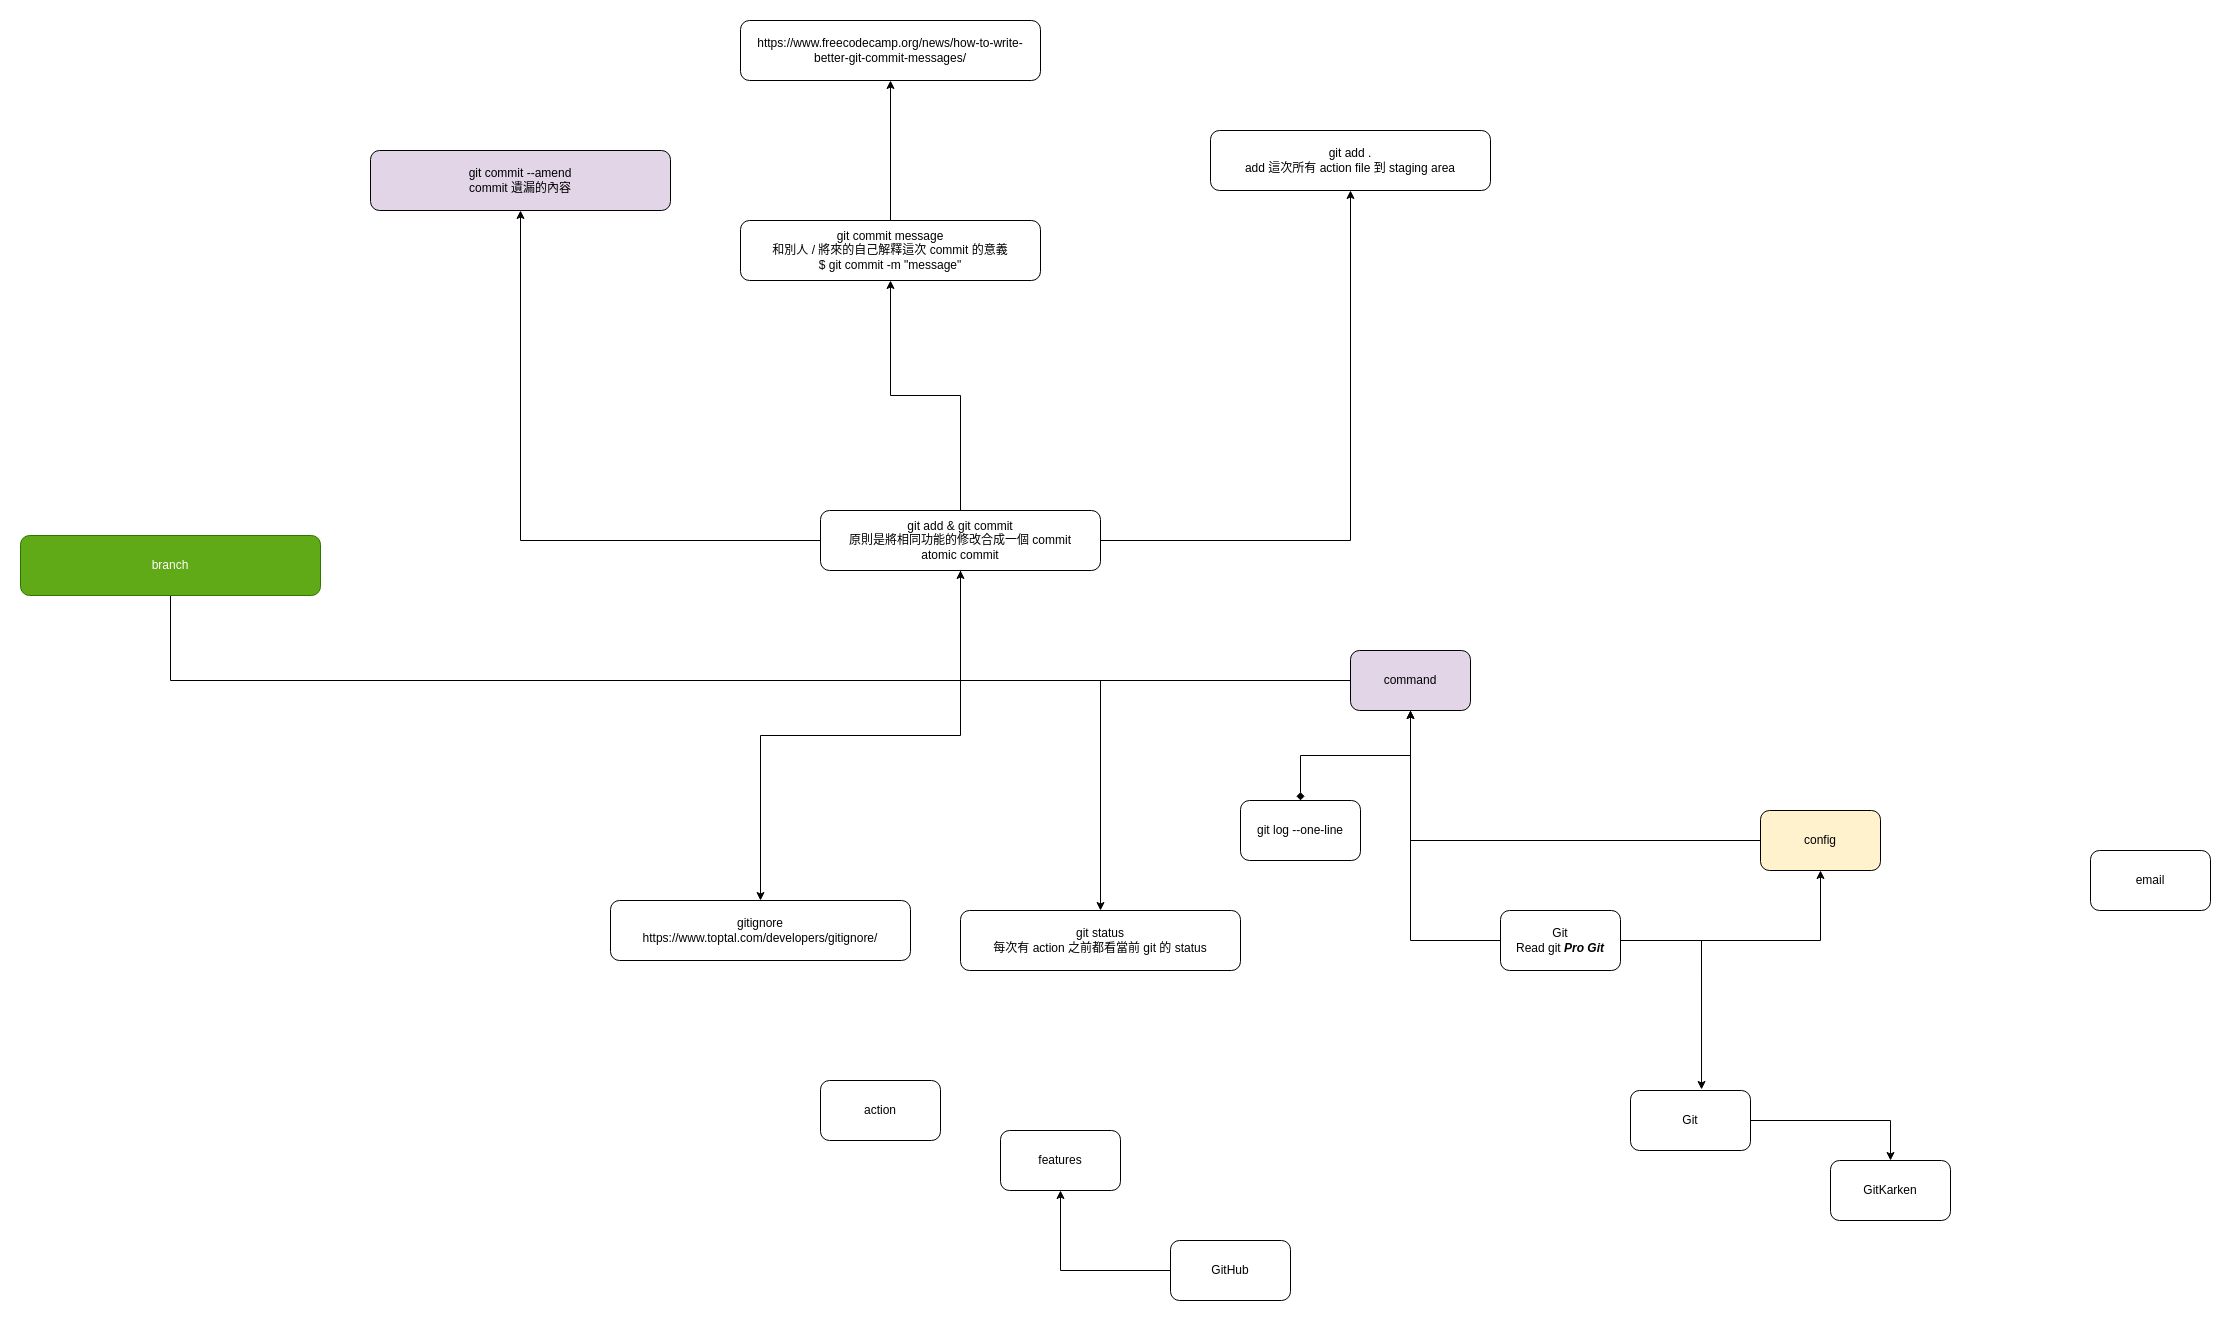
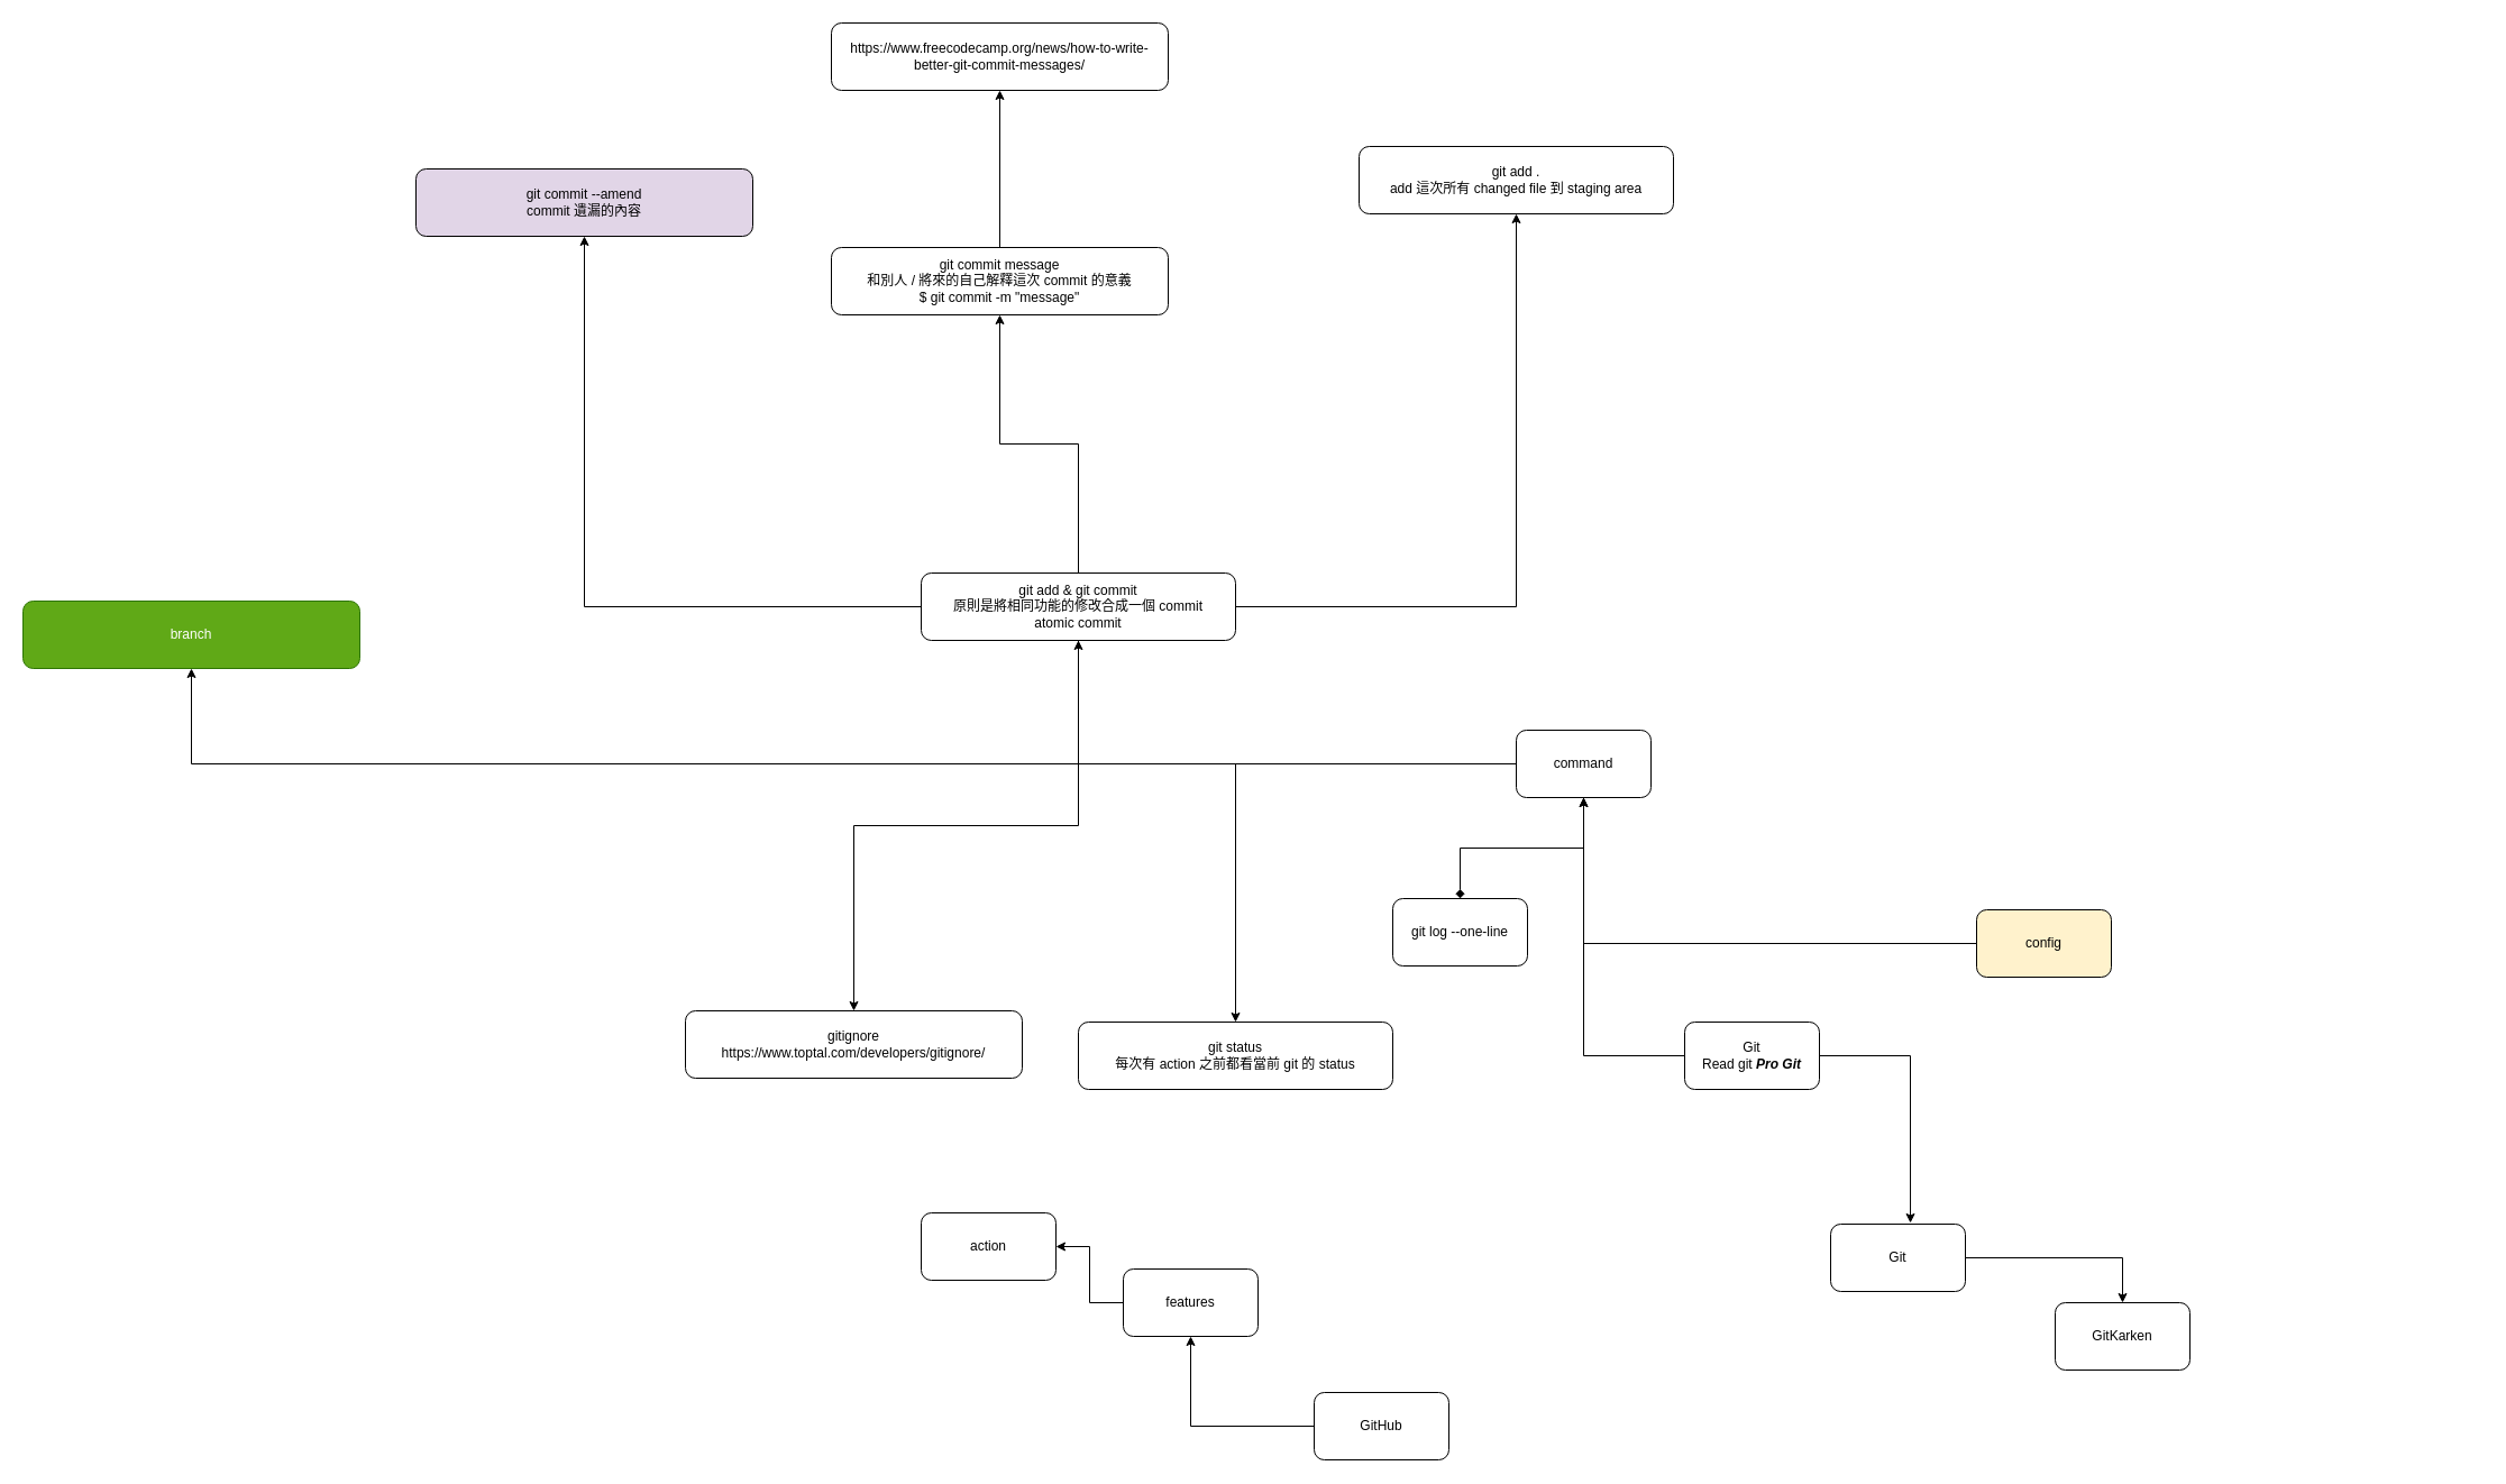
- <mxCell id="31" value="git add .&lt;br&gt;add 這次所有 action file 到 staging area" style="rounded=1;whiteSpace=wrap;html=1;" vertex="1" parent="1"><mxGeometry x="1210" y="130" width="280" height="60" as="geometry" /></mxCell>
+ <mxCell id="31" value="git add .&lt;br&gt;add 這次所有 changed file 到 staging area" style="rounded=1;whiteSpace=wrap;html=1;" vertex="1" parent="1"><mxGeometry x="1210" y="130" width="280" height="60" as="geometry" /></mxCell>
- <mxCell id="16" style="edgeStyle=orthogonalEdgeStyle;rounded=0;orthogonalLoop=1;jettySize=auto;html=1;endArrow=none;" edge="1" parent="1" source="17" target="35"><mxGeometry relative="1" as="geometry" /></mxCell>
+ <mxCell id="16" style="edgeStyle=orthogonalEdgeStyle;rounded=0;orthogonalLoop=1;jettySize=auto;html=1;" edge="1" parent="1" source="17" target="35"><mxGeometry relative="1" as="geometry" /></mxCell>
- <mxCell id="17" value="command" style="rounded=1;whiteSpace=wrap;html=1;fillColor=#e1d5e7;" parent="1" vertex="1"><mxGeometry x="1350" y="650" width="120" height="60" as="geometry" /></mxCell>
+ <mxCell id="17" value="command" style="rounded=1;whiteSpace=wrap;html=1;" parent="1" vertex="1"><mxGeometry x="1350" y="650" width="120" height="60" as="geometry" /></mxCell>
- <mxCell id="8" value="email" style="rounded=1;whiteSpace=wrap;html=1;" parent="1" vertex="1"><mxGeometry x="2090" y="850" width="120" height="60" as="geometry" /></mxCell>
- <mxCell id="3" style="edgeStyle=orthogonalEdgeStyle;rounded=0;orthogonalLoop=1;jettySize=auto;html=1;" parent="1" source="4" target="19" edge="1"><mxGeometry relative="1" as="geometry" /></mxCell>
+ <mxCell id="20" style="edgeStyle=orthogonalEdgeStyle;rounded=0;orthogonalLoop=1;jettySize=auto;html=1;" parent="1" source="21" target="22" edge="1"><mxGeometry relative="1" as="geometry" /></mxCell>
